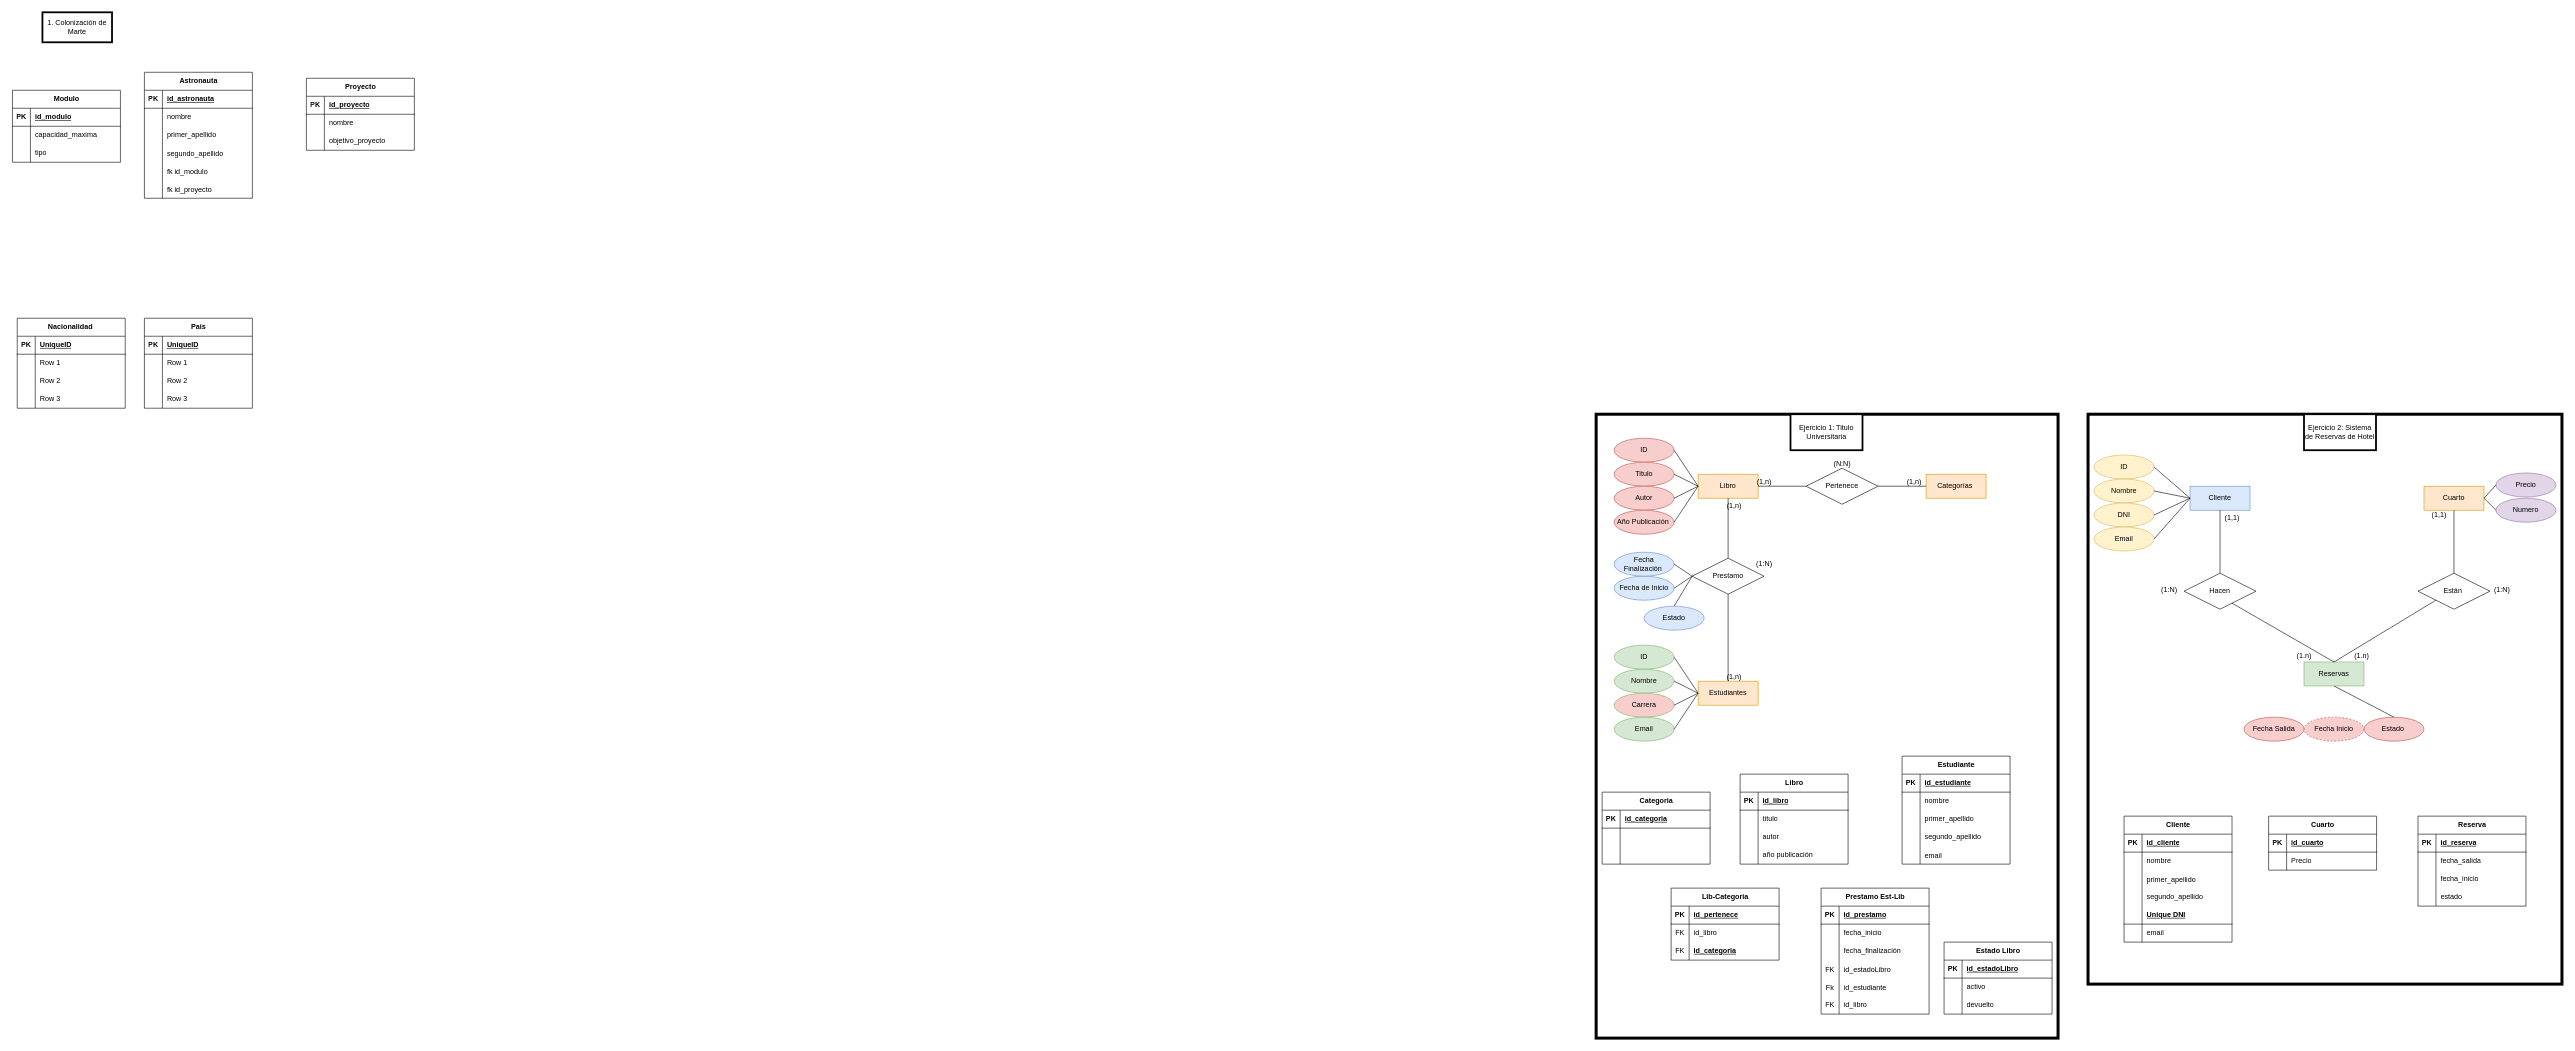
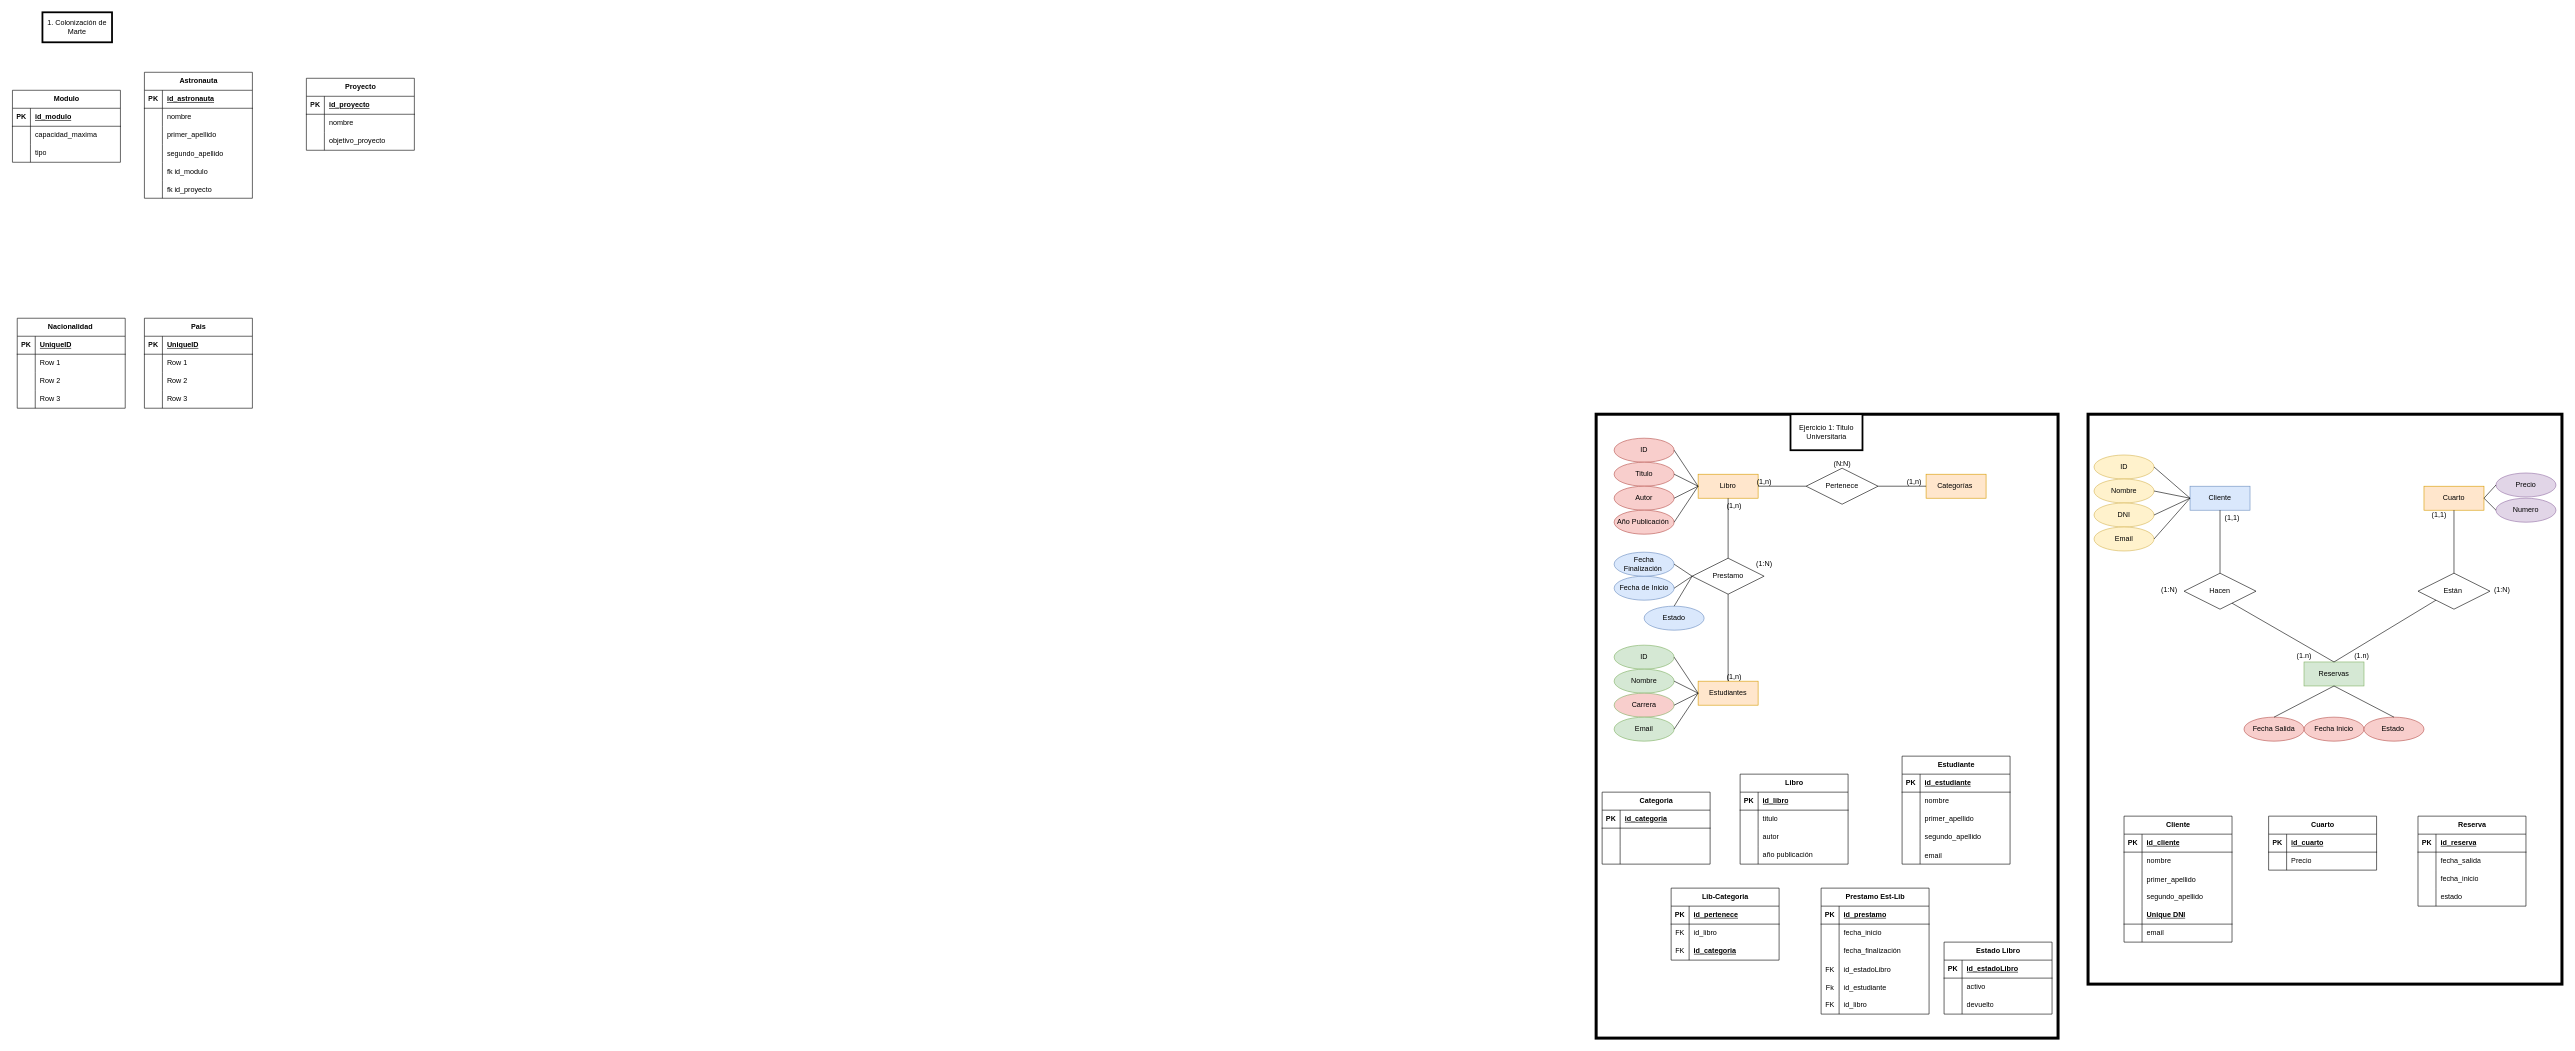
- <mxCell id="255" value="Ejercicio 2: Sistema de Reservas de Hotel" style="whiteSpace=wrap;html=1;align=center;strokeWidth=3;" vertex="1" parent="1"><mxGeometry x="3840" y="690" width="120" height="60" as="geometry" /></mxCell>
+ <mxCell id="201" value="" style="endArrow=none;html=1;rounded=0;entryX=0.5;entryY=0;entryDx=0;entryDy=0;exitX=0.5;exitY=1;exitDx=0;exitDy=0;" edge="1" parent="1" source="195" target="197"><mxGeometry relative="1" as="geometry"><mxPoint x="3790" y="1053" as="sourcePoint" /><mxPoint x="3850" y="985" as="targetPoint" /></mxGeometry></mxCell>
- <mxCell id="196" value="Fecha Inicio" style="ellipse;whiteSpace=wrap;html=1;align=center;fillColor=#f8cecc;strokeColor=#b85450;dashed=1;" vertex="1" parent="1"><mxGeometry x="3840" y="1195" width="100" height="40" as="geometry" /></mxCell>
+ <mxCell id="196" value="Fecha Inicio" style="ellipse;whiteSpace=wrap;html=1;align=center;fillColor=#f8cecc;strokeColor=#b85450;" vertex="1" parent="1"><mxGeometry x="3840" y="1195" width="100" height="40" as="geometry" /></mxCell>
